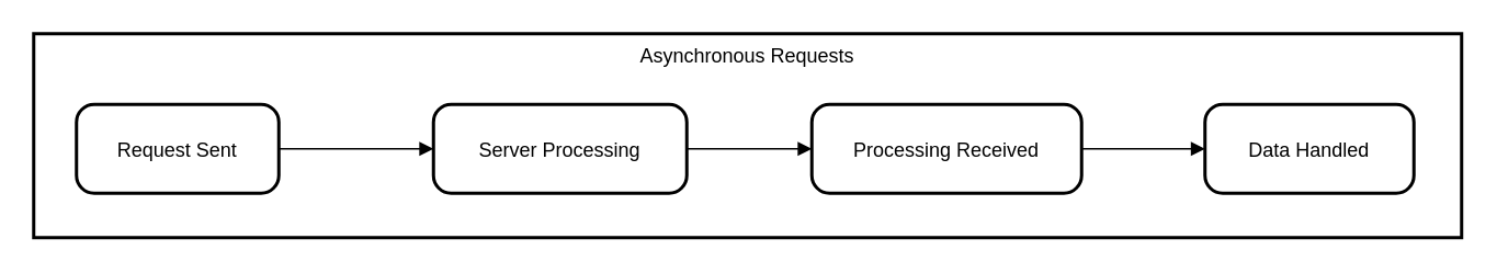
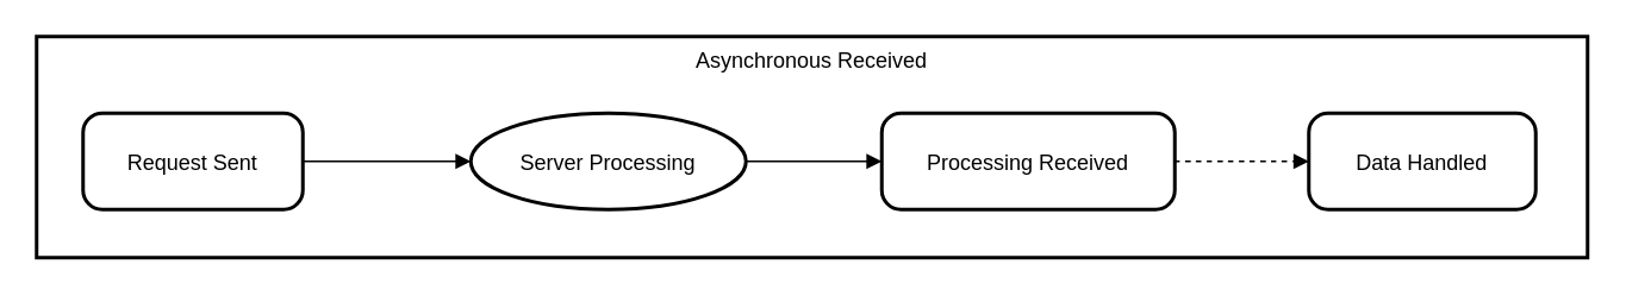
- <mxCell id="2" value="Asynchronous Requests" style="whiteSpace=wrap;strokeWidth=2;verticalAlign=top;" vertex="1" parent="1"><mxGeometry x="20" y="20" width="868" height="124" as="geometry" /></mxCell>
+ <mxCell id="2" value="Asynchronous Received" style="whiteSpace=wrap;strokeWidth=2;verticalAlign=top;" vertex="1" parent="1"><mxGeometry x="20" y="20" width="868" height="124" as="geometry" /></mxCell>
- <mxCell id="4" value="Server Processing" style="rounded=1;arcSize=20;strokeWidth=2" vertex="1" parent="2"><mxGeometry x="243" y="43" width="154" height="54" as="geometry" /></mxCell>
+ <mxCell id="4" value="Server Processing" style="ellipse;arcSize=20;strokeWidth=2;" vertex="1" parent="2"><mxGeometry x="243" y="43" width="154" height="54" as="geometry" /></mxCell>
- <mxCell id="9" value="" style="curved=1;startArrow=none;endArrow=block;exitX=1;exitY=0.5;entryX=0;entryY=0.5;" edge="1" parent="2" source="5" target="6"><mxGeometry relative="1" as="geometry"><Array as="points" /></mxGeometry></mxCell>
+ <mxCell id="9" value="" style="curved=1;startArrow=none;endArrow=block;exitX=1;exitY=0.5;entryX=0;entryY=0.5;dashed=1;" edge="1" parent="2" source="5" target="6"><mxGeometry relative="1" as="geometry"><Array as="points" /></mxGeometry></mxCell>
